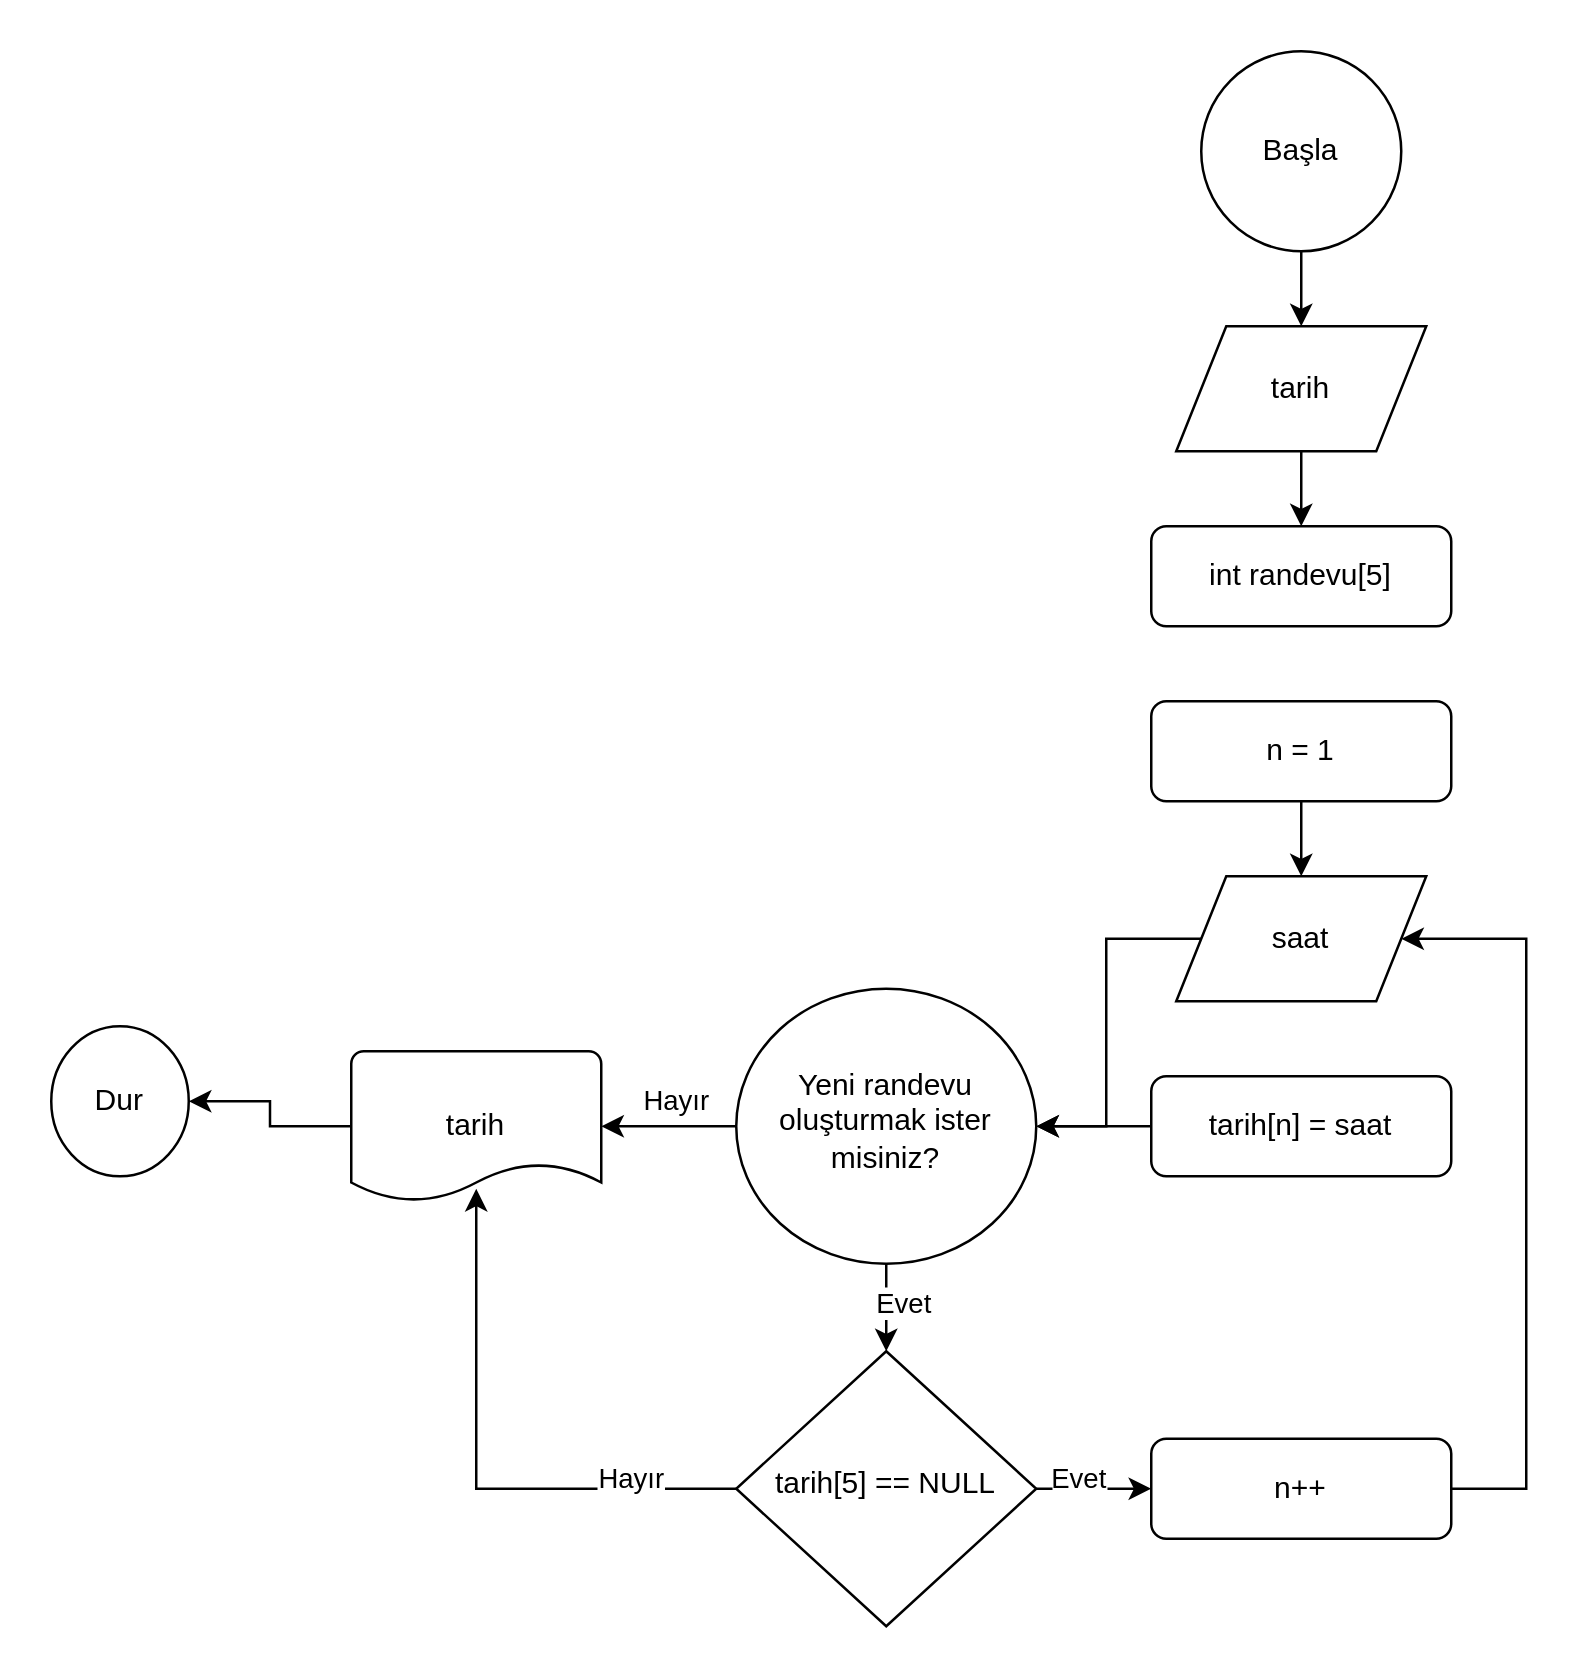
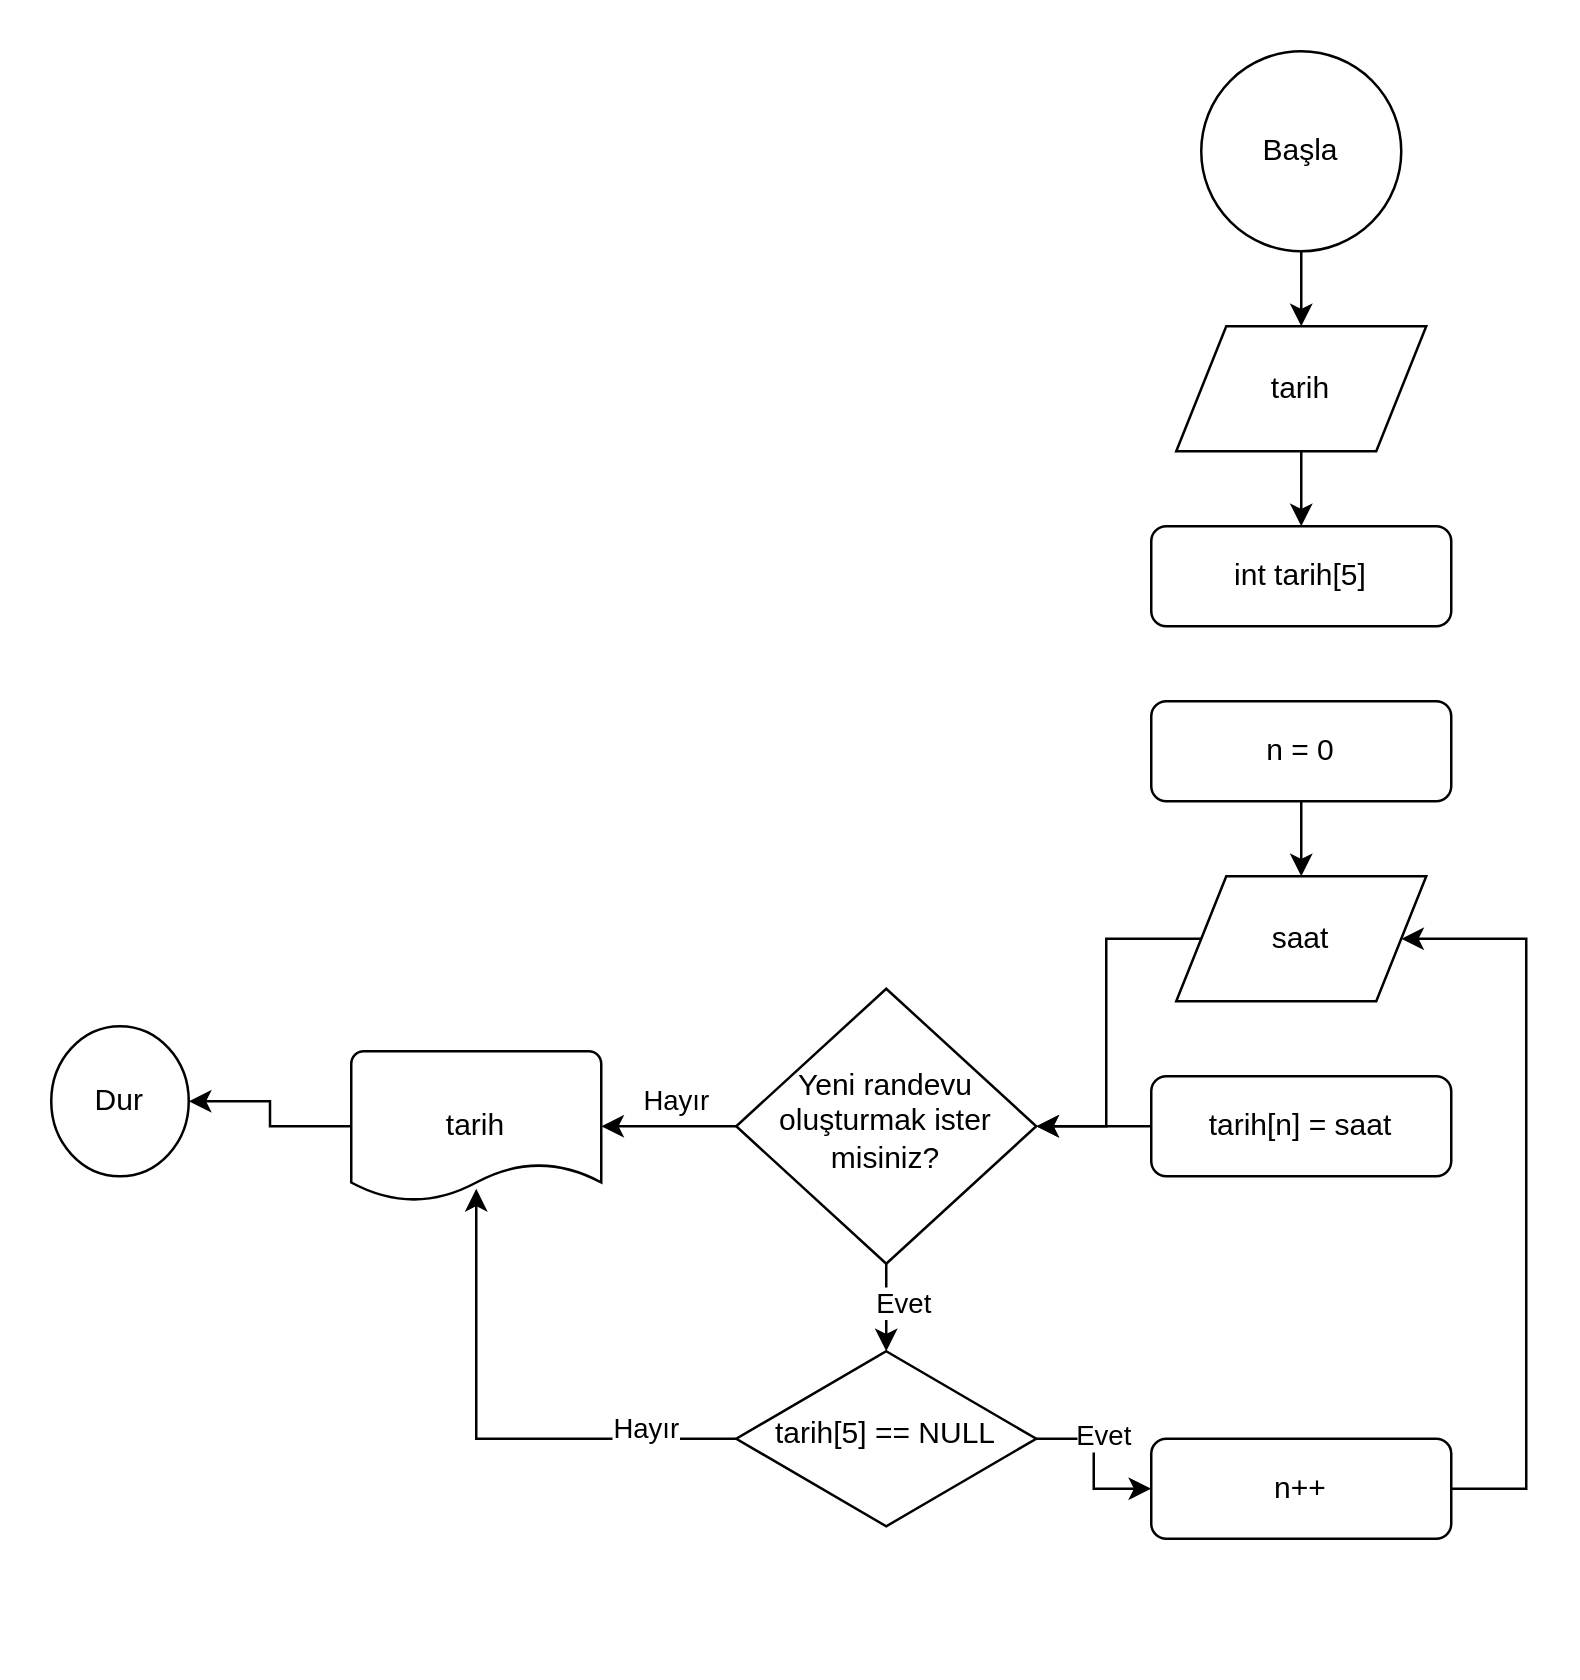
- <mxCell id="2" value="int randevu[5]" style="rounded=1;whiteSpace=wrap;html=1;fontSize=12;glass=0;strokeWidth=1;shadow=0;" parent="1" vertex="1"><mxGeometry x="460" y="210" width="120" height="40" as="geometry" /></mxCell>
+ <mxCell id="2" value="int tarih[5]" style="rounded=1;whiteSpace=wrap;html=1;fontSize=12;glass=0;strokeWidth=1;shadow=0;" parent="1" vertex="1"><mxGeometry x="460" y="210" width="120" height="40" as="geometry" /></mxCell>
- <mxCell id="8" value="n = 1" style="rounded=1;whiteSpace=wrap;html=1;fontSize=12;glass=0;strokeWidth=1;shadow=0;" parent="1" vertex="1"><mxGeometry x="460" y="280" width="120" height="40" as="geometry" /></mxCell>
+ <mxCell id="8" value="n = 0" style="rounded=1;whiteSpace=wrap;html=1;fontSize=12;glass=0;strokeWidth=1;shadow=0;" parent="1" vertex="1"><mxGeometry x="460" y="280" width="120" height="40" as="geometry" /></mxCell>
- <mxCell id="6" value="Yeni randevu oluşturmak ister misiniz?" style="ellipse;whiteSpace=wrap;html=1;shadow=0;fontFamily=Helvetica;fontSize=12;align=center;strokeWidth=1;spacing=6;spacingTop=-4;" parent="1" vertex="1"><mxGeometry x="294" y="395" width="120" height="110" as="geometry" /></mxCell>
+ <mxCell id="6" value="Yeni randevu oluşturmak ister misiniz?" style="rhombus;whiteSpace=wrap;html=1;shadow=0;fontFamily=Helvetica;fontSize=12;align=center;strokeWidth=1;spacing=6;spacingTop=-4;" parent="1" vertex="1"><mxGeometry x="294" y="395" width="120" height="110" as="geometry" /></mxCell>
- <mxCell id="23" value="tarih[5] == NULL" style="rhombus;whiteSpace=wrap;html=1;shadow=0;fontFamily=Helvetica;fontSize=12;align=center;strokeWidth=1;spacing=6;spacingTop=-4;" vertex="1" parent="1"><mxGeometry x="294" y="540" width="120" height="110" as="geometry" /></mxCell>
+ <mxCell id="23" value="tarih[5] == NULL" style="rhombus;whiteSpace=wrap;html=1;shadow=0;fontFamily=Helvetica;fontSize=12;align=center;strokeWidth=1;spacing=6;spacingTop=-4;" vertex="1" parent="1"><mxGeometry x="294" y="540" width="120" height="70" as="geometry" /></mxCell>
